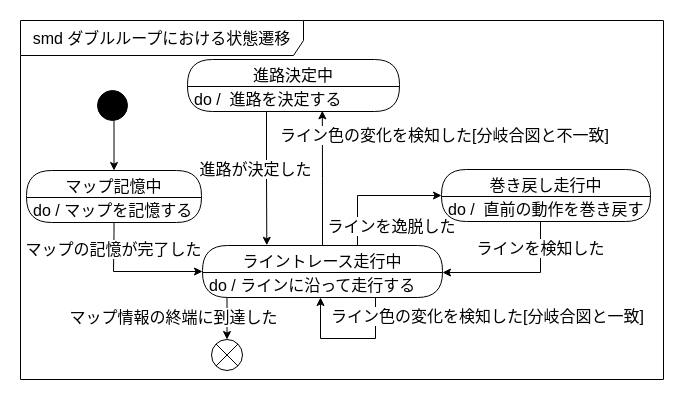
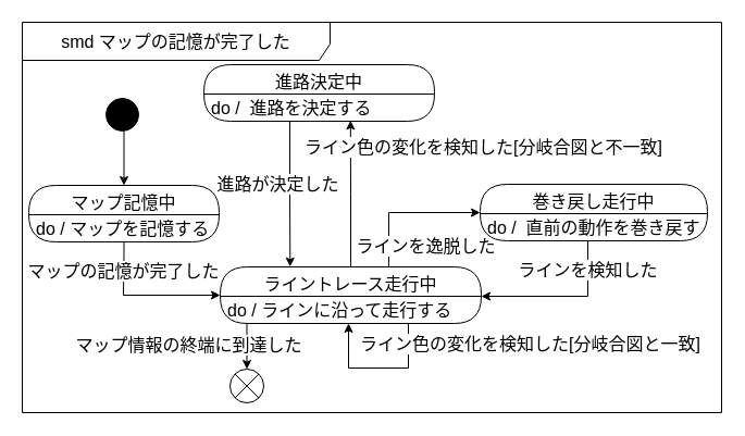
- <mxCell id="16" value="smd ダブルループにおける状態遷移" style="shape=umlFrame;whiteSpace=wrap;html=1;pointerEvents=0;width=283;height=35;fontSize=16;" parent="1" vertex="1"><mxGeometry x="20" y="20" width="643" height="359" as="geometry" /></mxCell>
+ <mxCell id="16" value="smd マップの記憶が完了した" style="shape=umlFrame;whiteSpace=wrap;html=1;pointerEvents=0;width=283;height=35;fontSize=16;" parent="1" vertex="1"><mxGeometry x="20" y="20" width="643" height="359" as="geometry" /></mxCell>
